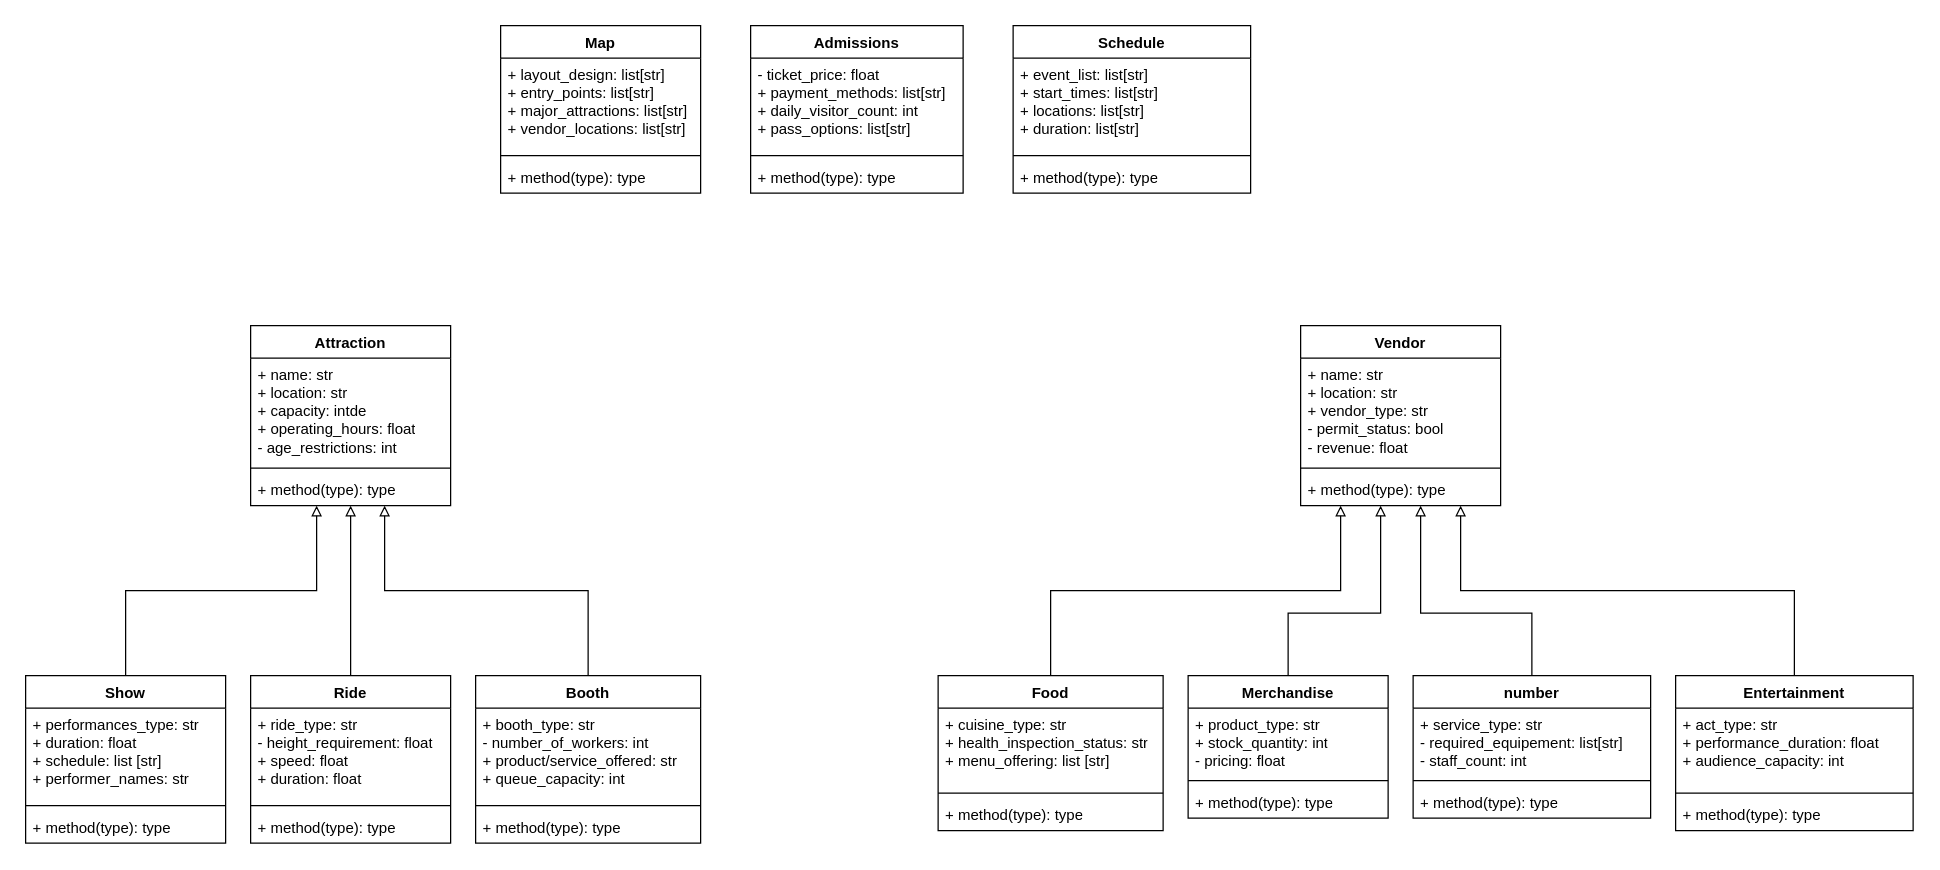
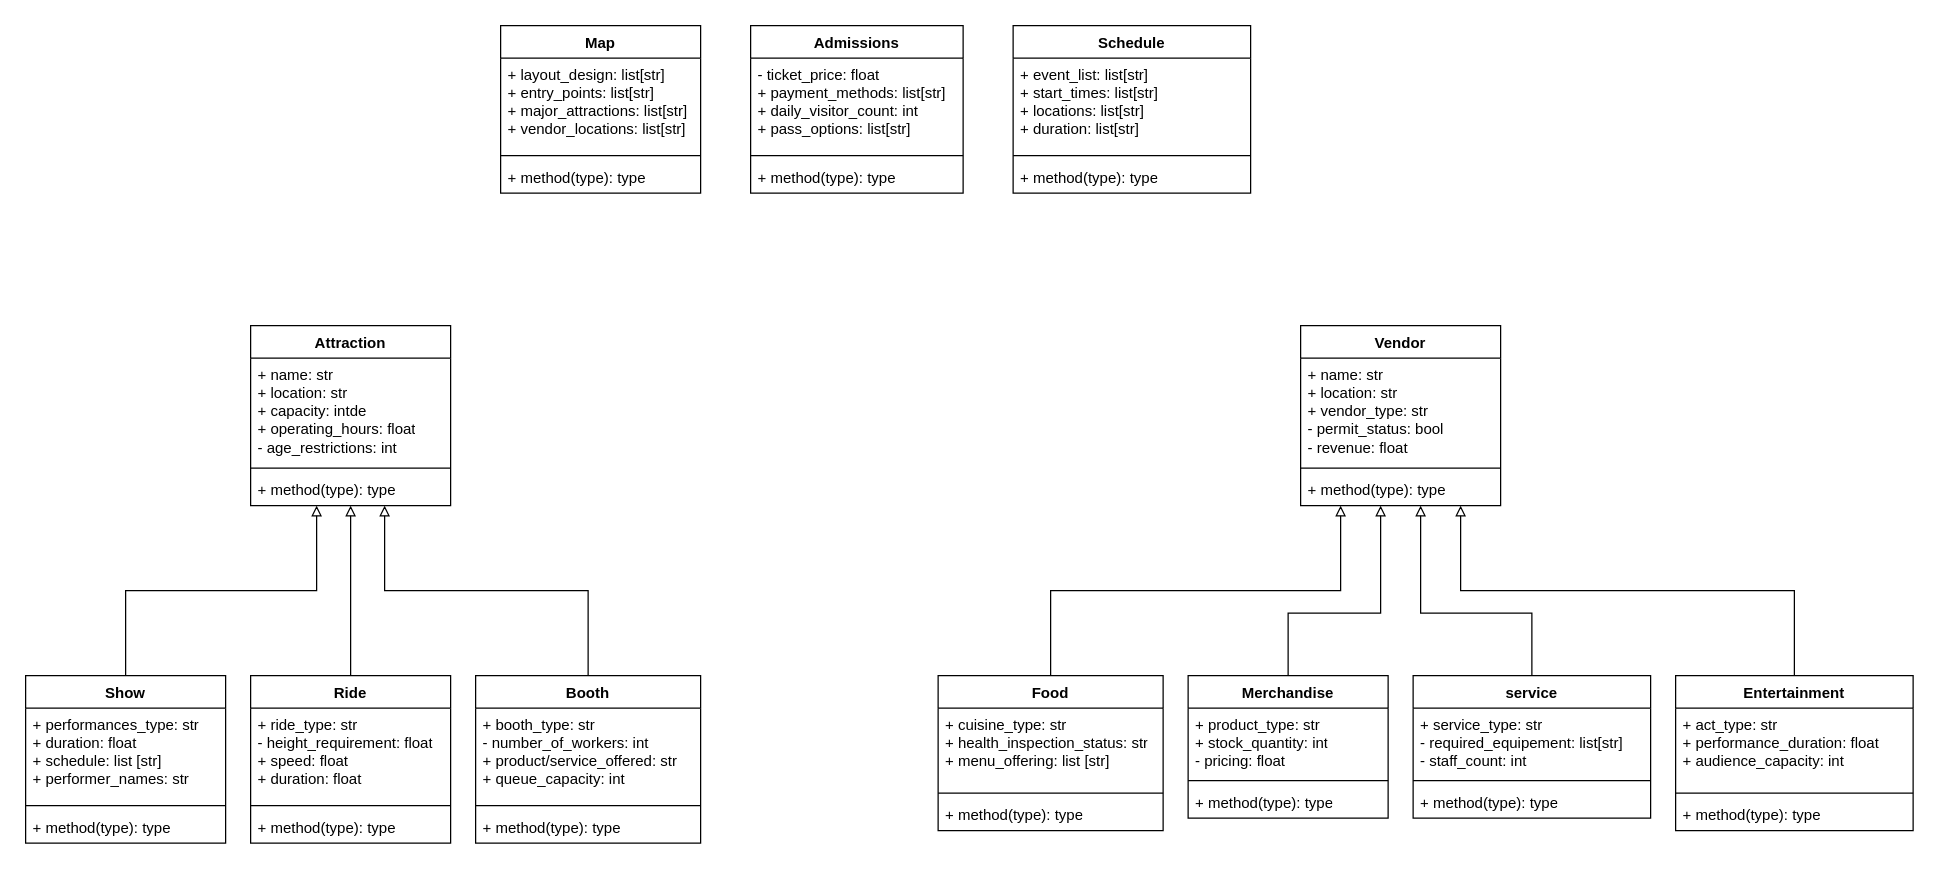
- <mxCell id="30" value="number" style="swimlane;fontStyle=1;align=center;verticalAlign=top;childLayout=stackLayout;horizontal=1;startSize=26;horizontalStack=0;resizeParent=1;resizeParentMax=0;resizeLast=0;collapsible=1;marginBottom=0;whiteSpace=wrap;html=1;" parent="1" vertex="1"><mxGeometry x="1130" y="540" width="190" height="114" as="geometry" /></mxCell>
+ <mxCell id="30" value="service" style="swimlane;fontStyle=1;align=center;verticalAlign=top;childLayout=stackLayout;horizontal=1;startSize=26;horizontalStack=0;resizeParent=1;resizeParentMax=0;resizeLast=0;collapsible=1;marginBottom=0;whiteSpace=wrap;html=1;" parent="1" vertex="1"><mxGeometry x="1130" y="540" width="190" height="114" as="geometry" /></mxCell>
